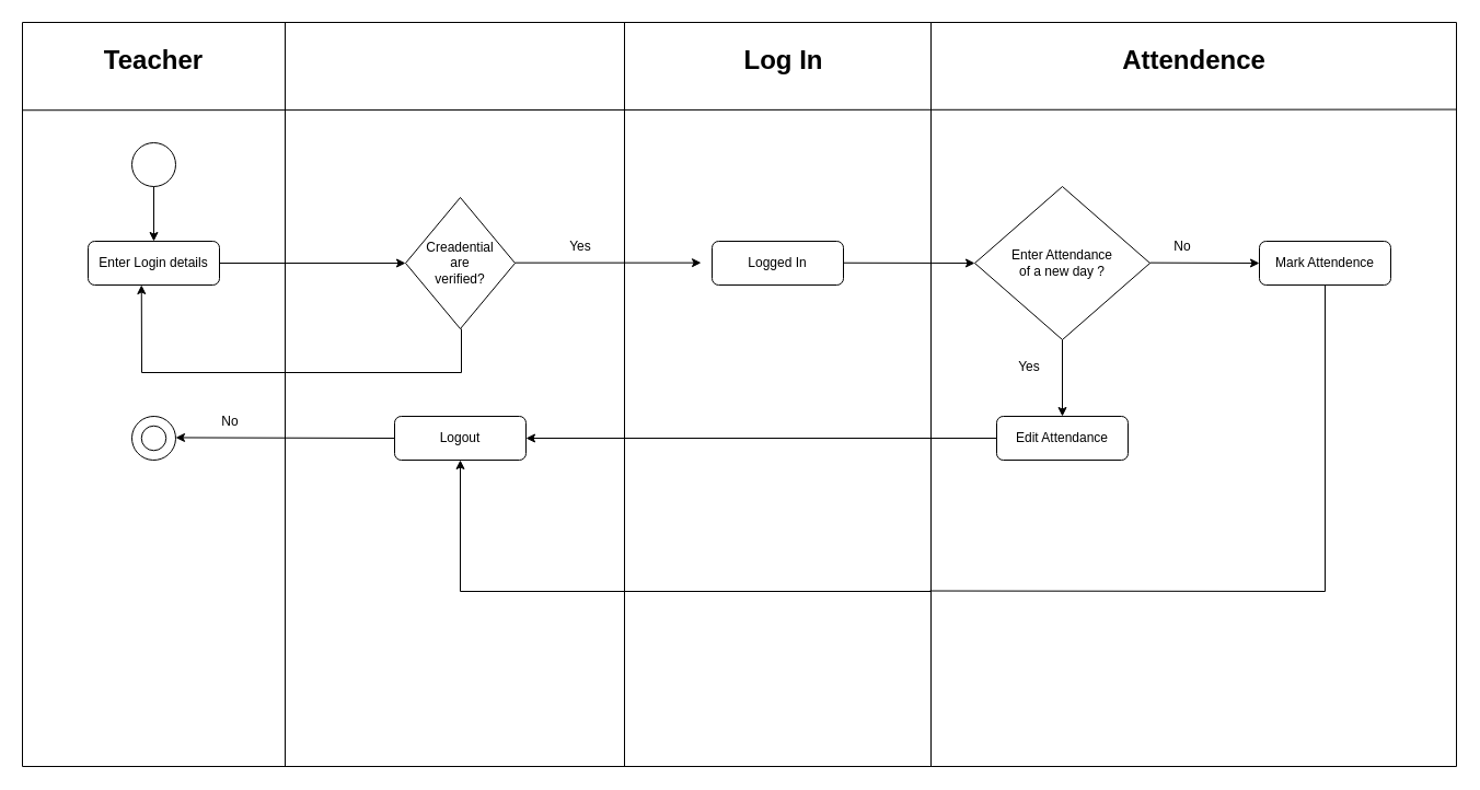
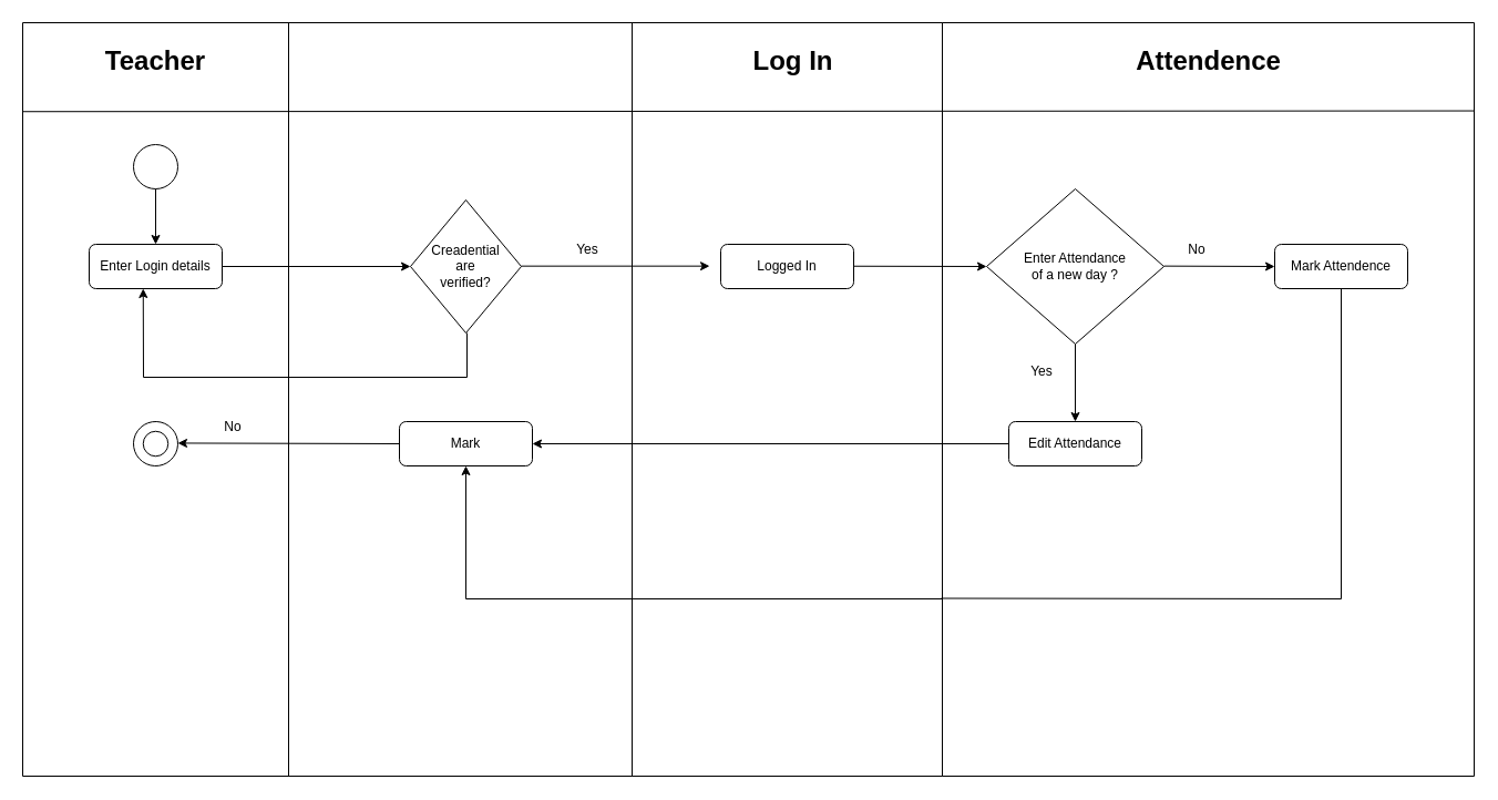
- <mxCell id="18" value="Logout" style="text;strokeColor=none;align=center;fillColor=none;html=1;verticalAlign=middle;whiteSpace=wrap;rounded=0;" vertex="1" parent="11"><mxGeometry x="350" y="365" width="100" height="30" as="geometry" /></mxCell>
+ <mxCell id="18" value="Mark" style="text;strokeColor=none;align=center;fillColor=none;html=1;verticalAlign=middle;whiteSpace=wrap;rounded=0;" vertex="1" parent="11"><mxGeometry x="350" y="365" width="100" height="30" as="geometry" /></mxCell>
